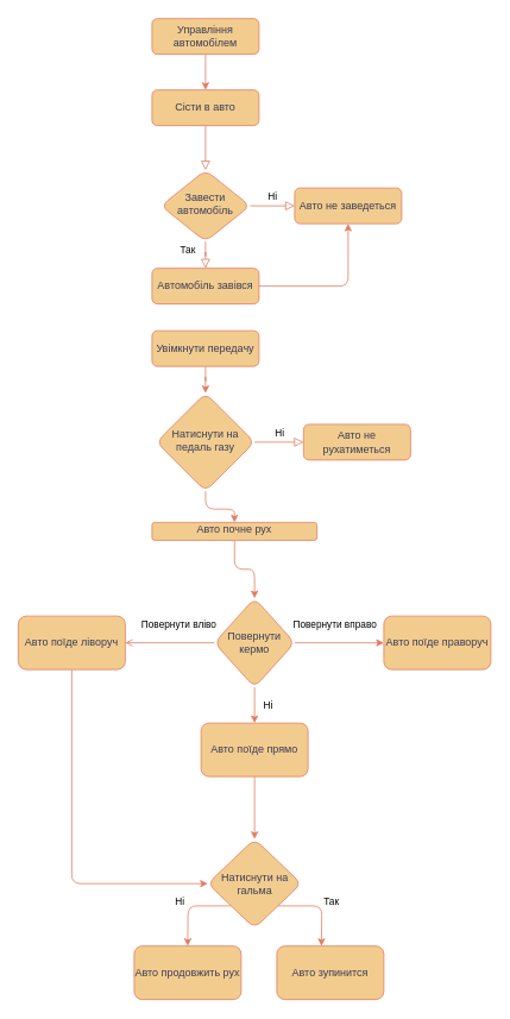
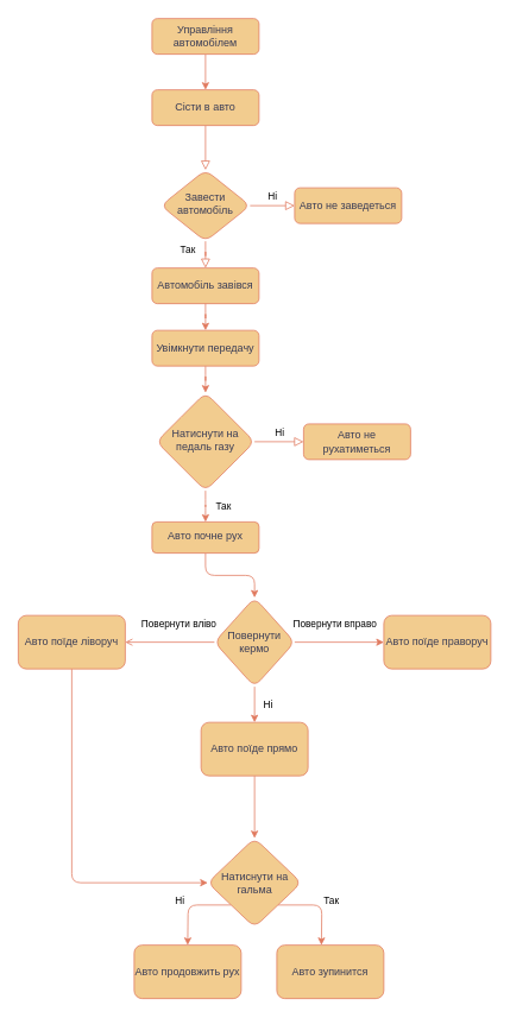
- <mxCell id="18" value="" style="edgeStyle=orthogonalEdgeStyle;rounded=1;orthogonalLoop=1;jettySize=auto;html=1;labelBackgroundColor=none;fontColor=default;strokeColor=#E07A5F;" parent="1" source="12" target="7" edge="1"><mxGeometry relative="1" as="geometry"><mxPoint x="230" y="340" as="sourcePoint" /><mxPoint x="230" y="440" as="targetPoint" /></mxGeometry></mxCell>
+ <mxCell id="18" value="" style="edgeStyle=orthogonalEdgeStyle;rounded=1;orthogonalLoop=1;jettySize=auto;html=1;labelBackgroundColor=none;fontColor=default;strokeColor=#E07A5F;" parent="1" source="12" target="19" edge="1"><mxGeometry relative="1" as="geometry"><mxPoint x="230" y="340" as="sourcePoint" /><mxPoint x="230" y="440" as="targetPoint" /></mxGeometry></mxCell>
- <mxCell id="17" value="Авто почне рух" style="rounded=1;whiteSpace=wrap;html=1;shadow=0;strokeWidth=1;spacing=6;spacingTop=-4;labelBackgroundColor=none;fillColor=#F2CC8F;strokeColor=#E07A5F;fontColor=#393C56;" parent="1" vertex="1"><mxGeometry x="170" y="585" width="185" height="20" as="geometry" /></mxCell>
+ <mxCell id="17" value="Авто почне рух" style="rounded=1;whiteSpace=wrap;html=1;shadow=0;strokeWidth=1;spacing=6;spacingTop=-4;labelBackgroundColor=none;fillColor=#F2CC8F;strokeColor=#E07A5F;fontColor=#393C56;" parent="1" vertex="1"><mxGeometry x="170" y="585" width="120" height="35" as="geometry" /></mxCell>
